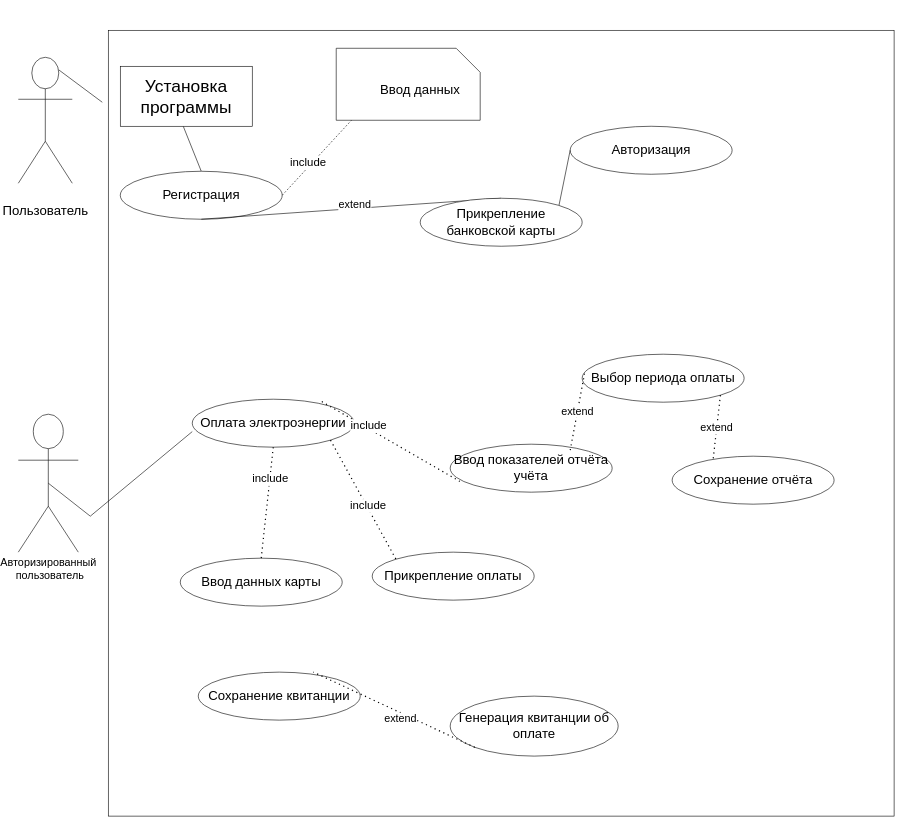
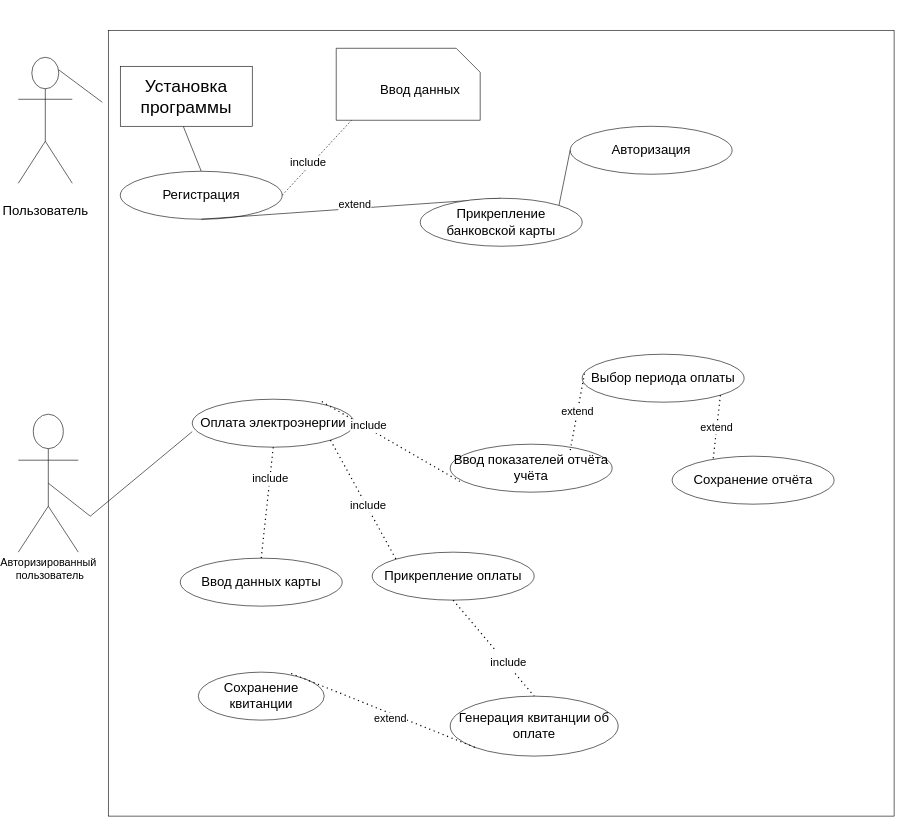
+ <mxCell id="23" value="" style="endArrow=none;dashed=1;html=1;dashPattern=1 3;strokeWidth=2;rounded=0;fontSize=18;entryX=0.5;entryY=0;entryDx=0;entryDy=0;exitX=0.5;exitY=1;exitDx=0;exitDy=0;" parent="1" source="19" target="22" edge="1"><mxGeometry width="50" height="50" relative="1" as="geometry"><mxPoint x="159" y="1340" as="sourcePoint" /><mxPoint x="209" y="1290" as="targetPoint" /></mxGeometry></mxCell>
+ <mxCell id="24" value="&lt;font style=&quot;font-size: 19px;&quot;&gt;include&lt;/font&gt;" style="edgeLabel;html=1;align=center;verticalAlign=middle;resizable=0;points=[];fontSize=29;" parent="23" vertex="1" connectable="0"><mxGeometry x="0.3" y="5" relative="1" as="geometry"><mxPoint as="offset" /></mxGeometry></mxCell>
- <mxCell id="25" value="&lt;span style=&quot;font-weight: normal; font-style: normal;&quot;&gt;Сохранение квитанции&lt;/span&gt;" style="ellipse;whiteSpace=wrap;html=1;fontSize=22;fontStyle=3" parent="1" vertex="1"><mxGeometry x="320" y="1120" width="270" height="80" as="geometry" /></mxCell>
+ <mxCell id="25" value="&lt;span style=&quot;font-weight: normal; font-style: normal;&quot;&gt;Сохранение квитанции&lt;/span&gt;" style="ellipse;whiteSpace=wrap;html=1;fontSize=22;fontStyle=3" parent="1" vertex="1"><mxGeometry x="320" y="1120" width="210" height="80" as="geometry" /></mxCell>
